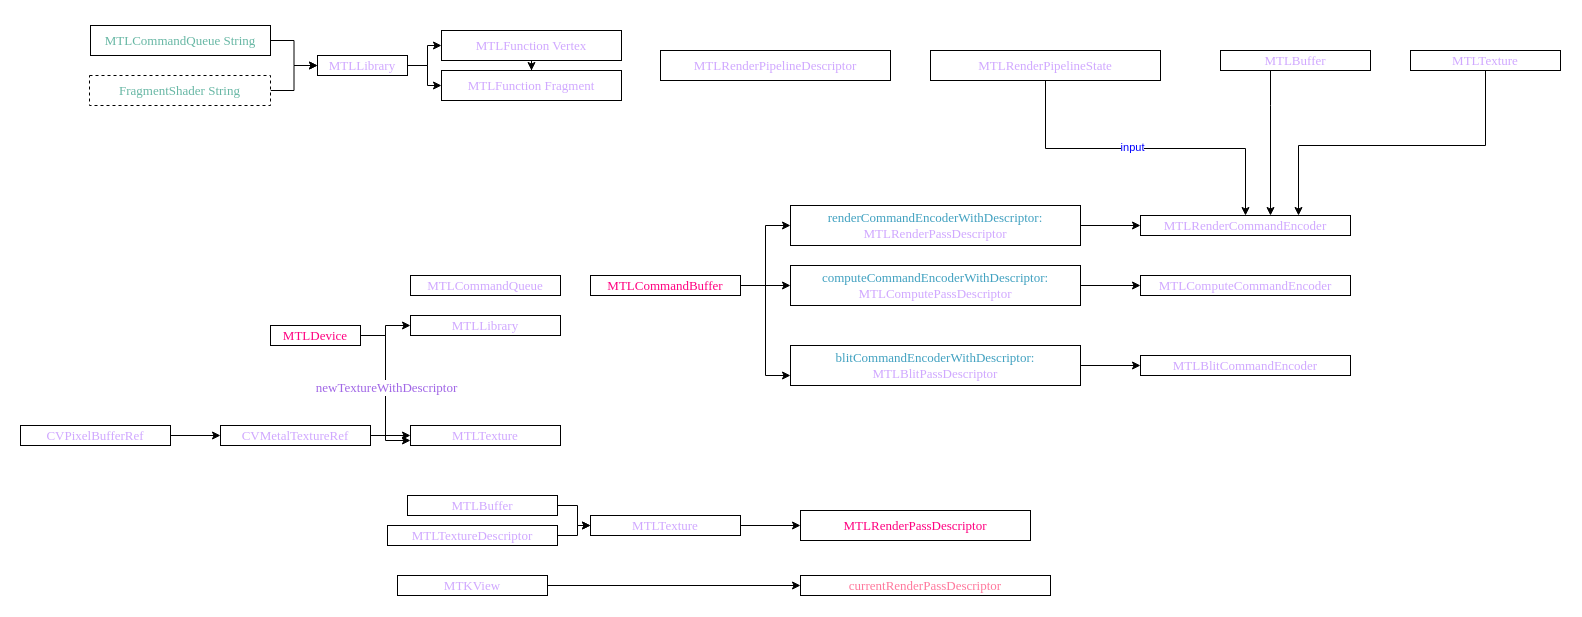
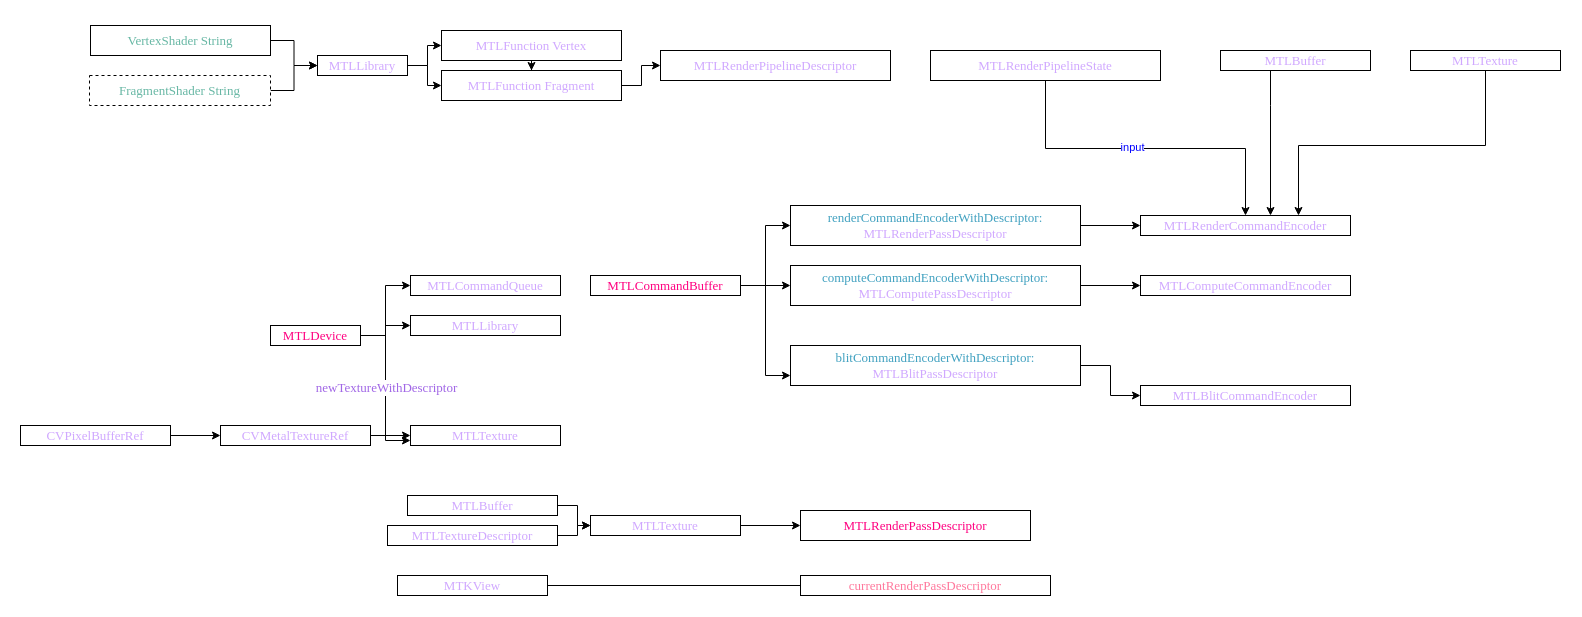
- <mxCell id="30" value="&lt;p style=&quot;margin: 0px ; font-stretch: normal ; font-size: 13px ; line-height: normal ; font-family: &amp;#34;menlo&amp;#34; ; color: rgb(208 , 168 , 255)&quot;&gt;&lt;span style=&quot;color: rgb(103 , 183 , 164) ; text-align: left&quot;&gt;MTLCommandQueue String&lt;/span&gt;&lt;br&gt;&lt;/p&gt;" style="whiteSpace=wrap;html=1;labelBackgroundColor=#ffffff;" parent="1" vertex="1"><mxGeometry x="90" y="25" width="180" height="30" as="geometry" /></mxCell>
+ <mxCell id="30" value="&lt;p style=&quot;margin: 0px ; font-stretch: normal ; font-size: 13px ; line-height: normal ; font-family: &amp;#34;menlo&amp;#34; ; color: rgb(208 , 168 , 255)&quot;&gt;&lt;span style=&quot;color: rgb(103 , 183 , 164) ; text-align: left&quot;&gt;VertexShader String&lt;/span&gt;&lt;br&gt;&lt;/p&gt;" style="whiteSpace=wrap;html=1;labelBackgroundColor=#ffffff;" parent="1" vertex="1"><mxGeometry x="90" y="25" width="180" height="30" as="geometry" /></mxCell>
+ <mxCell id="38" value="" style="edgeStyle=orthogonalEdgeStyle;rounded=0;orthogonalLoop=1;jettySize=auto;html=1;labelBackgroundColor=#ffffff;fontColor=#000099;" parent="1" source="39" target="40" edge="1"><mxGeometry relative="1" as="geometry" /></mxCell>
+ <mxCell id="2" value="" style="edgeStyle=orthogonalEdgeStyle;rounded=0;orthogonalLoop=1;jettySize=auto;html=1;fontColor=#000099;entryX=0;entryY=0.5;entryDx=0;entryDy=0;" parent="1" source="6" target="7" edge="1"><mxGeometry relative="1" as="geometry" /></mxCell>
- <mxCell id="21" value="&lt;p style=&quot;margin: 0px; font-stretch: normal; font-size: 13px; line-height: normal; font-family: menlo; color: rgb(208, 168, 255);&quot;&gt;MTLBlitCommandEncoder&lt;/p&gt;" style="whiteSpace=wrap;html=1;labelBackgroundColor=#ffffff;" parent="1" vertex="1"><mxGeometry x="1140" y="355" width="210" height="20" as="geometry" /></mxCell>
+ <mxCell id="21" value="&lt;p style=&quot;margin: 0px; font-stretch: normal; font-size: 13px; line-height: normal; font-family: menlo; color: rgb(208, 168, 255);&quot;&gt;MTLBlitCommandEncoder&lt;/p&gt;" style="whiteSpace=wrap;html=1;labelBackgroundColor=#ffffff;" parent="1" vertex="1"><mxGeometry x="1140" y="385" width="210" height="20" as="geometry" /></mxCell>
- <mxCell id="54" style="edgeStyle=orthogonalEdgeStyle;rounded=0;orthogonalLoop=1;jettySize=auto;html=1;" edge="1" parent="1" source="55" target="56"><mxGeometry relative="1" as="geometry" /></mxCell>
+ <mxCell id="54" style="edgeStyle=orthogonalEdgeStyle;rounded=0;orthogonalLoop=1;jettySize=auto;html=1;endArrow=none;" edge="1" parent="1" source="55" target="56"><mxGeometry relative="1" as="geometry" /></mxCell>
